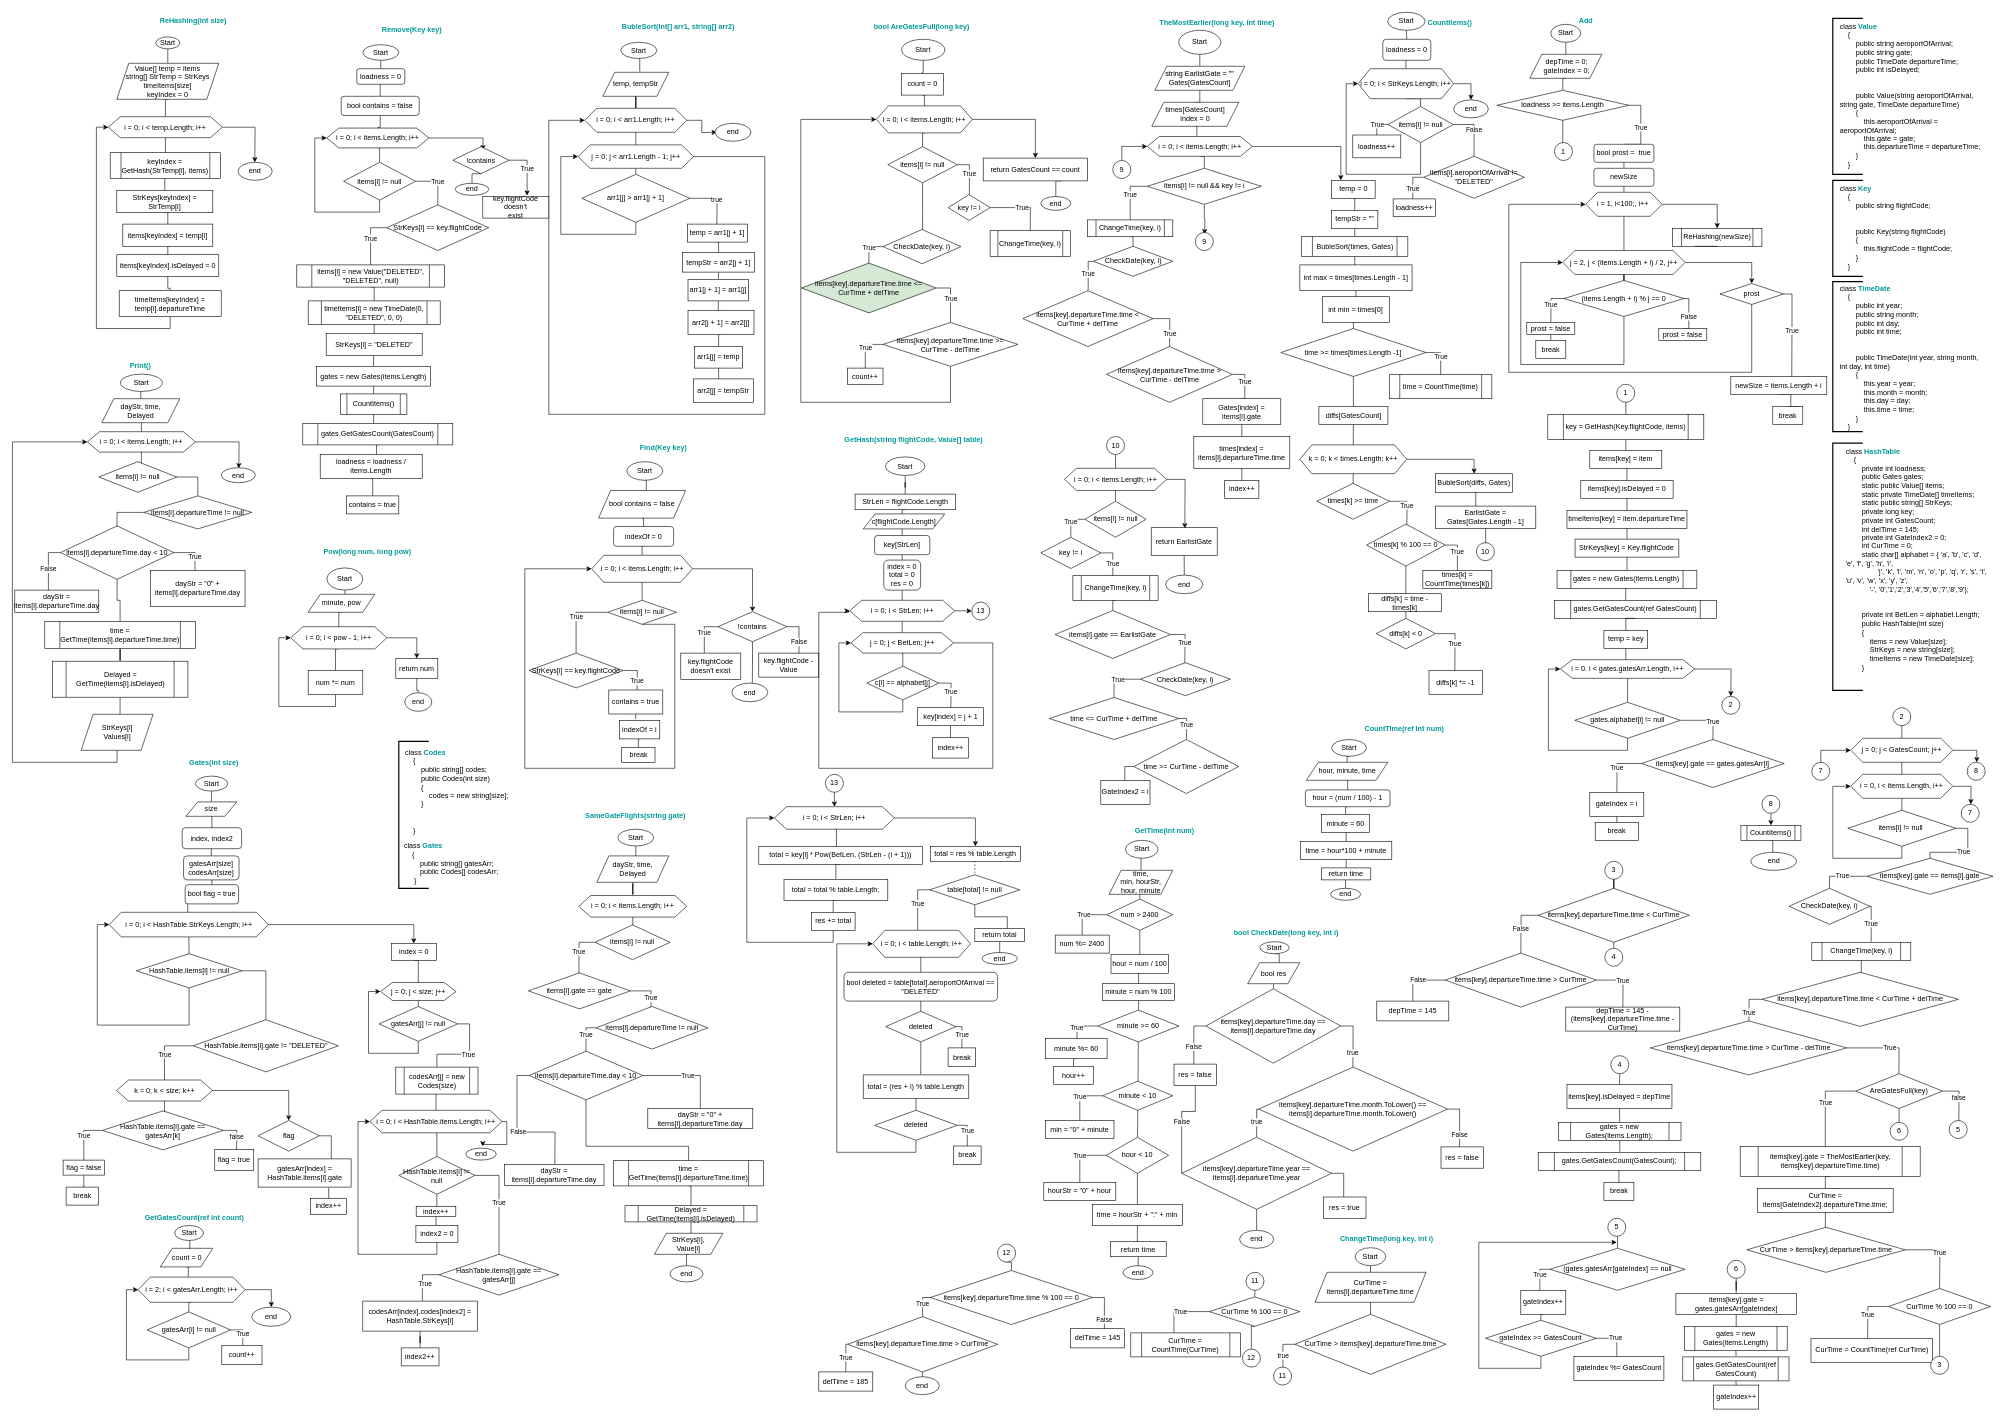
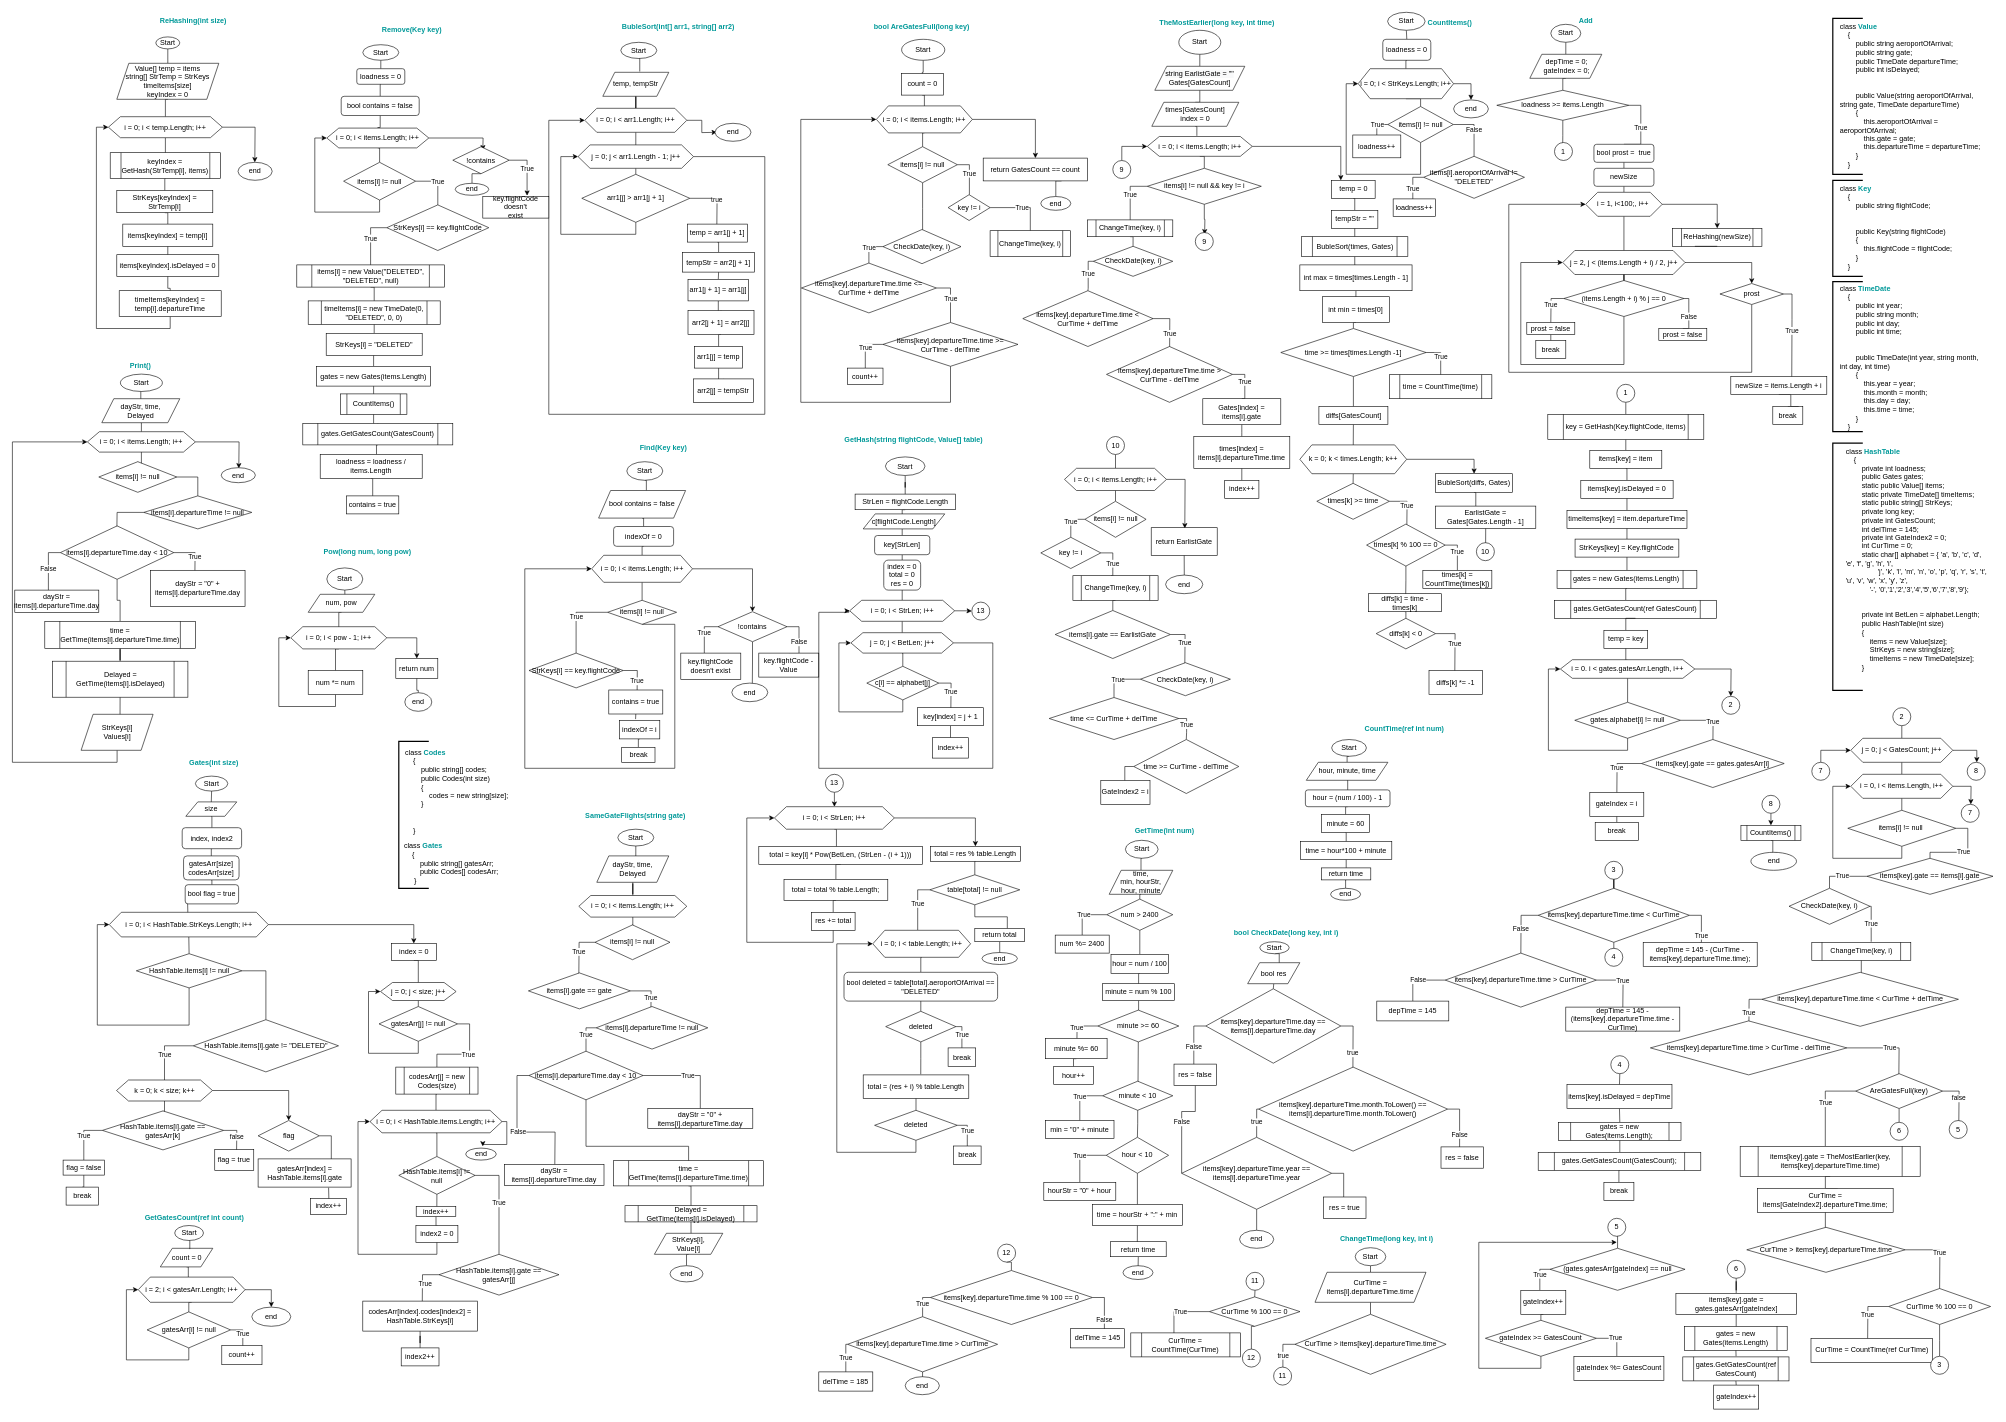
- <mxCell id="401" value="items[key].departureTime.time &lt;= CurTime + delTime" style="rhombus;whiteSpace=wrap;html=1;fontColor=#000000;fillColor=#d5e8d4;" parent="1" vertex="1"><mxGeometry x="1335" y="438" width="225" height="83" as="geometry" /></mxCell>
+ <mxCell id="401" value="items[key].departureTime.time &lt;= CurTime + delTime" style="rhombus;whiteSpace=wrap;html=1;fontColor=#000000;" parent="1" vertex="1"><mxGeometry x="1335" y="438" width="225" height="83" as="geometry" /></mxCell>
- <mxCell id="604" value="minute, pow" style="shape=parallelogram;perimeter=parallelogramPerimeter;whiteSpace=wrap;html=1;fixedSize=1;" parent="1" vertex="1"><mxGeometry x="513" y="990" width="111" height="30" as="geometry" /></mxCell>
+ <mxCell id="604" value="num, pow" style="shape=parallelogram;perimeter=parallelogramPerimeter;whiteSpace=wrap;html=1;fixedSize=1;" parent="1" vertex="1"><mxGeometry x="513" y="990" width="111" height="30" as="geometry" /></mxCell>
- <mxCell id="470" style="edgeStyle=orthogonalEdgeStyle;rounded=0;orthogonalLoop=1;jettySize=auto;html=1;exitX=0.5;exitY=1;exitDx=0;exitDy=0;entryX=0.5;entryY=0;entryDx=0;entryDy=0;fontColor=#000000;endArrow=none;endFill=0;dashed=1;" parent="1" source="471" target="474" edge="1"><mxGeometry relative="1" as="geometry" /></mxCell>
+ <mxCell id="470" style="edgeStyle=orthogonalEdgeStyle;rounded=0;orthogonalLoop=1;jettySize=auto;html=1;exitX=0.5;exitY=1;exitDx=0;exitDy=0;entryX=0.5;entryY=0;entryDx=0;entryDy=0;fontColor=#000000;endArrow=none;endFill=0;" parent="1" source="471" target="474" edge="1"><mxGeometry relative="1" as="geometry" /></mxCell>
+ <mxCell id="113" value="True" style="edgeStyle=orthogonalEdgeStyle;rounded=0;orthogonalLoop=1;jettySize=auto;html=1;exitX=1;exitY=0.5;exitDx=0;exitDy=0;entryX=0.5;entryY=0;entryDx=0;entryDy=0;endArrow=none;endFill=0;" parent="1" source="116" target="117" edge="1"><mxGeometry relative="1" as="geometry" /></mxCell>
+ <mxCell id="117" value="depTime = 145 - (CurTime - items[key].departureTime.time);" style="rounded=0;whiteSpace=wrap;html=1;" parent="1" vertex="1"><mxGeometry x="2738" y="1570" width="190" height="40" as="geometry" /></mxCell>
